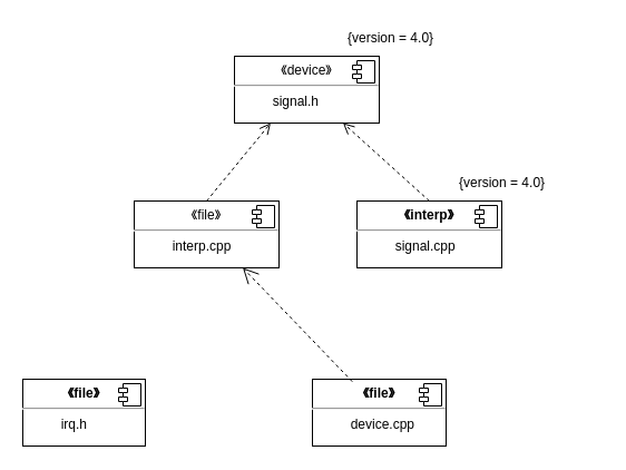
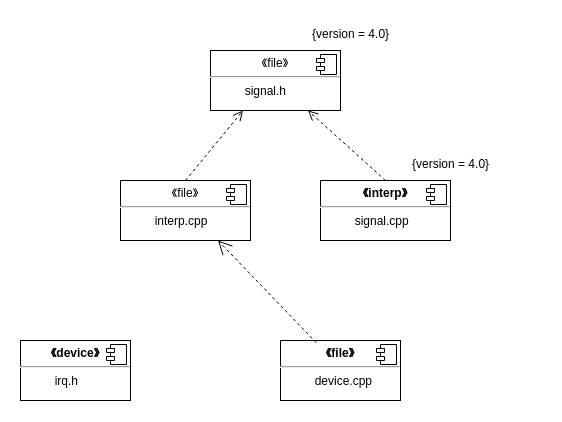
- <mxCell id="6" value="&lt;p style=&quot;margin:0px;margin-top:6px;text-align:center;&quot;&gt;《device》&lt;br&gt;&lt;/p&gt;&lt;hr&gt;&lt;p style=&quot;margin:0px;margin-left:8px;&quot;&gt;&lt;span style=&quot;white-space: pre;&quot;&gt;&#09;&lt;/span&gt;signal.h&lt;br&gt;&lt;/p&gt;" style="align=left;overflow=fill;html=1;dropTarget=0;whiteSpace=wrap;" vertex="1" parent="1"><mxGeometry x="210" y="50" width="130" height="60" as="geometry" /></mxCell>
+ <mxCell id="6" value="&lt;p style=&quot;margin:0px;margin-top:6px;text-align:center;&quot;&gt;《file》&lt;br&gt;&lt;/p&gt;&lt;hr&gt;&lt;p style=&quot;margin:0px;margin-left:8px;&quot;&gt;&lt;span style=&quot;white-space: pre;&quot;&gt;&#09;&lt;/span&gt;signal.h&lt;br&gt;&lt;/p&gt;" style="align=left;overflow=fill;html=1;dropTarget=0;whiteSpace=wrap;" vertex="1" parent="1"><mxGeometry x="210" y="50" width="130" height="60" as="geometry" /></mxCell>
- <mxCell id="8" value="&lt;p style=&quot;margin:0px;margin-top:6px;text-align:center;&quot;&gt;&lt;b&gt;《file》&lt;/b&gt;&lt;br&gt;&lt;/p&gt;&lt;hr&gt;&lt;p style=&quot;margin:0px;margin-left:8px;&quot;&gt;&lt;span style=&quot;white-space: pre;&quot;&gt;&#09;&lt;/span&gt;irq.h&lt;/p&gt;" style="align=left;overflow=fill;html=1;dropTarget=0;whiteSpace=wrap;" vertex="1" parent="1"><mxGeometry x="20" y="340" width="110" height="60" as="geometry" /></mxCell>
+ <mxCell id="8" value="&lt;p style=&quot;margin:0px;margin-top:6px;text-align:center;&quot;&gt;&lt;b&gt;《device》&lt;/b&gt;&lt;br&gt;&lt;/p&gt;&lt;hr&gt;&lt;p style=&quot;margin:0px;margin-left:8px;&quot;&gt;&lt;span style=&quot;white-space: pre;&quot;&gt;&#09;&lt;/span&gt;irq.h&lt;/p&gt;" style="align=left;overflow=fill;html=1;dropTarget=0;whiteSpace=wrap;" vertex="1" parent="1"><mxGeometry x="20" y="340" width="110" height="60" as="geometry" /></mxCell>
